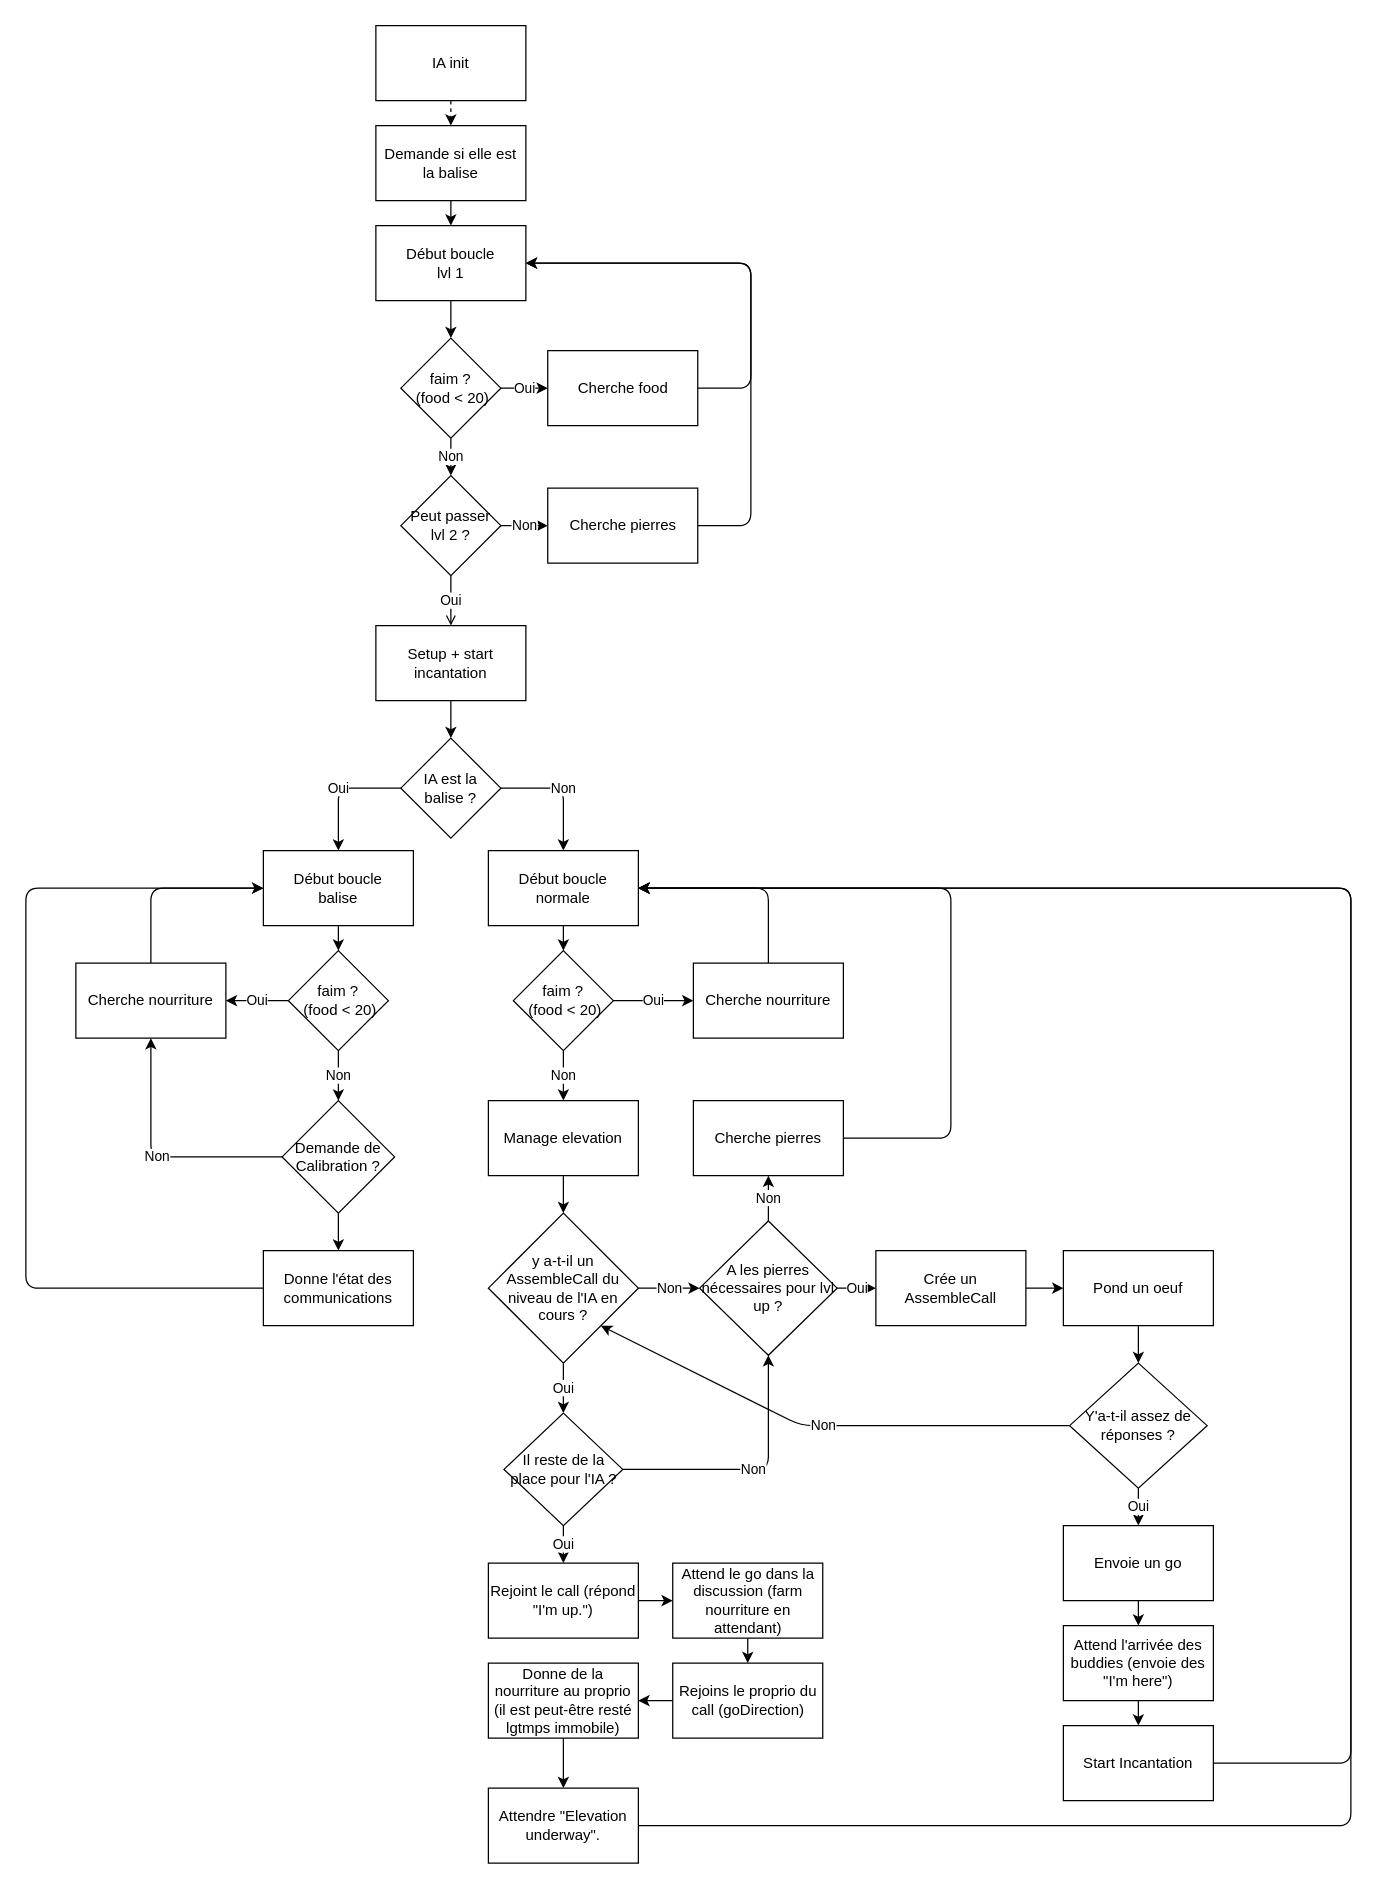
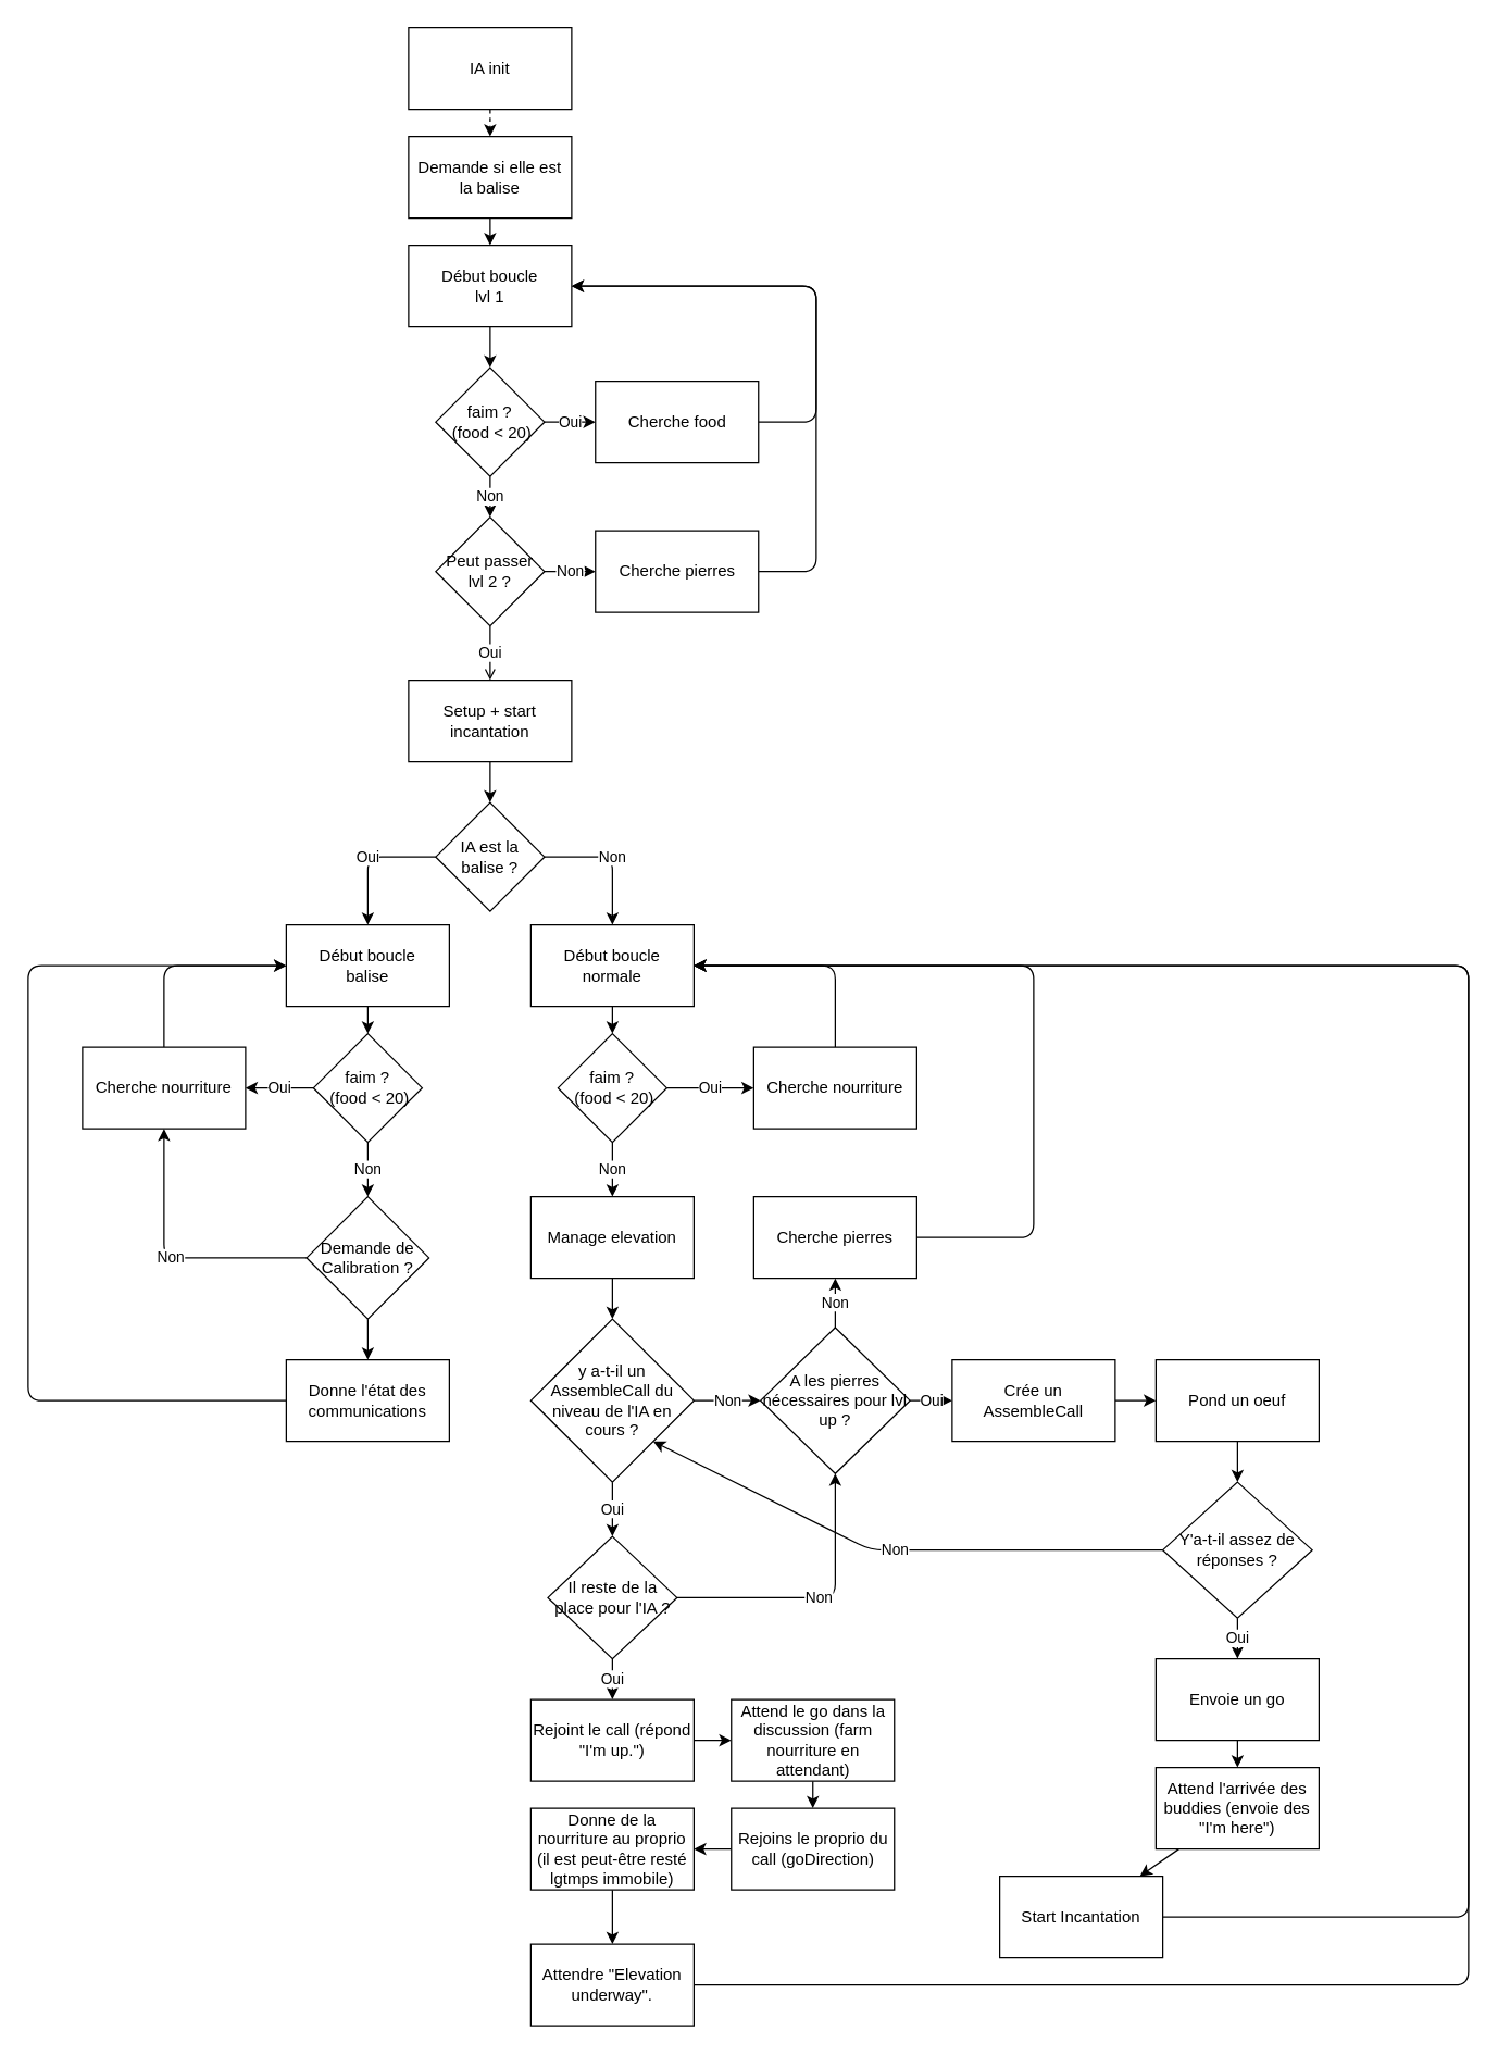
- <mxCell id="26" value="Start Incantation" style="whiteSpace=wrap;html=1;" parent="1" vertex="1"><mxGeometry x="850" y="1380" width="120" height="60" as="geometry" /></mxCell>
+ <mxCell id="26" value="Start Incantation" style="whiteSpace=wrap;html=1;" parent="1" vertex="1"><mxGeometry x="735" y="1380" width="120" height="60" as="geometry" /></mxCell>
